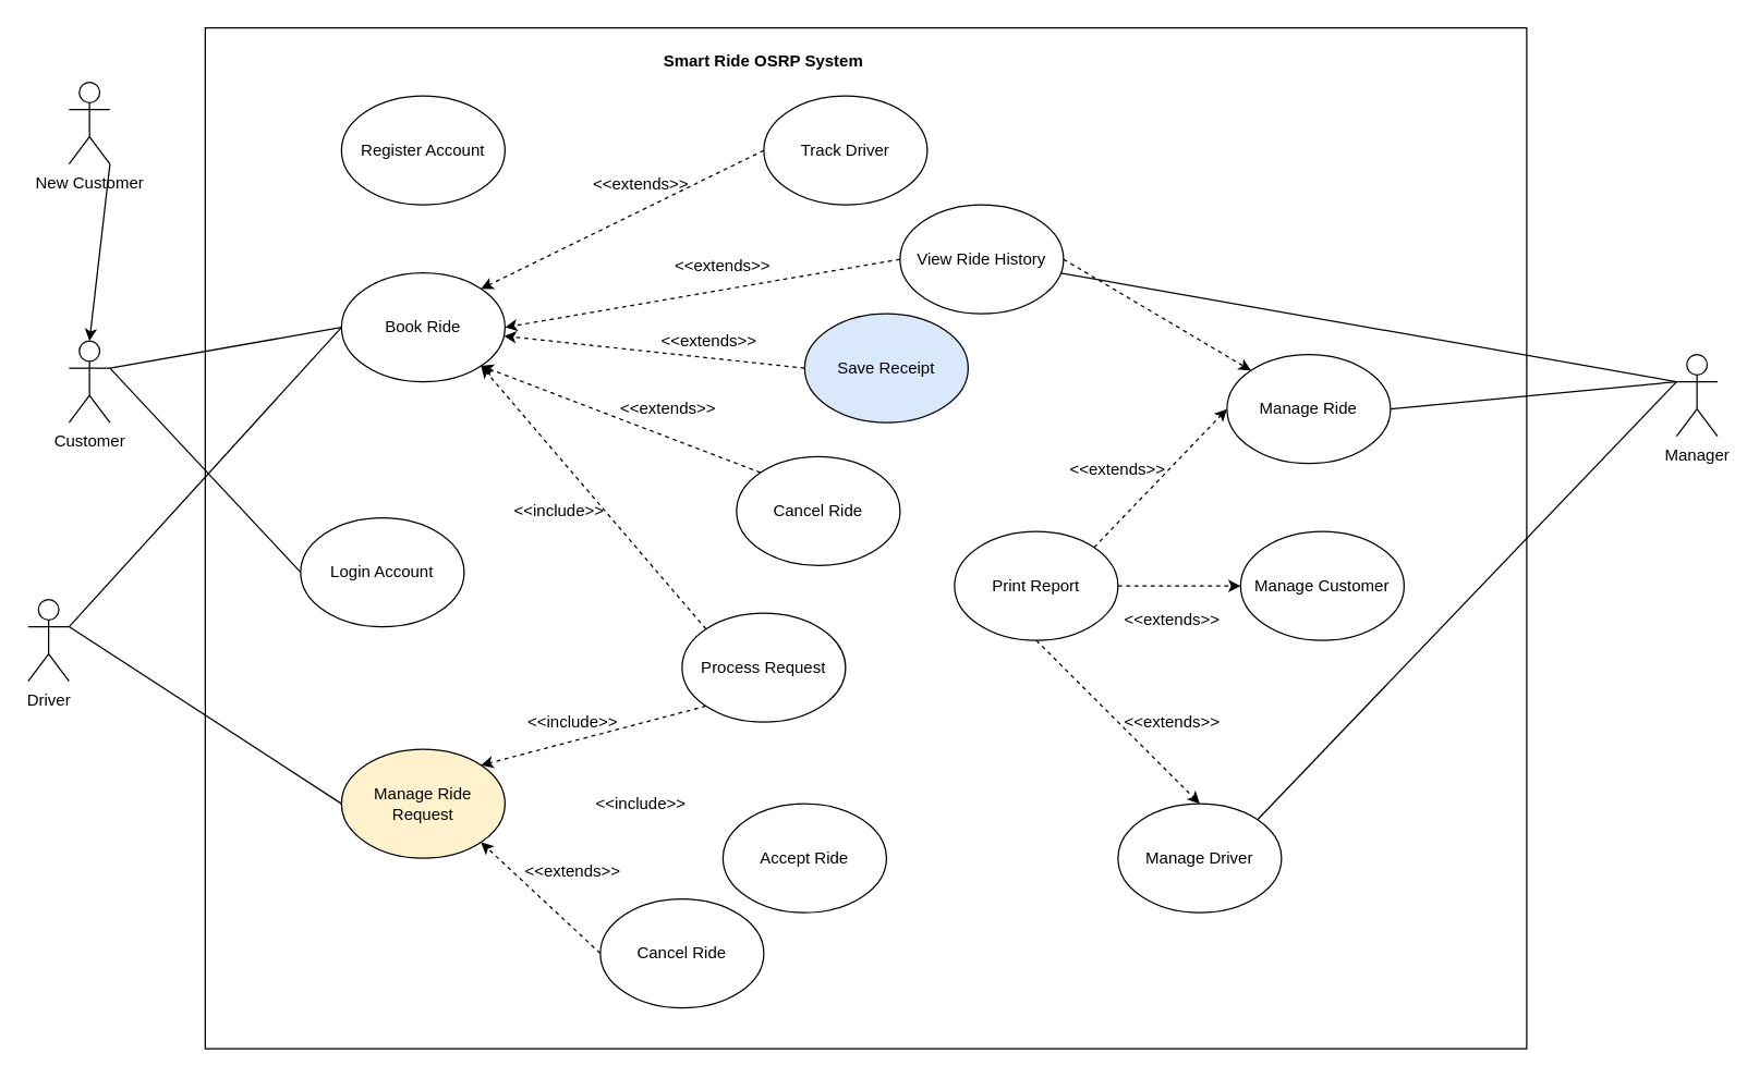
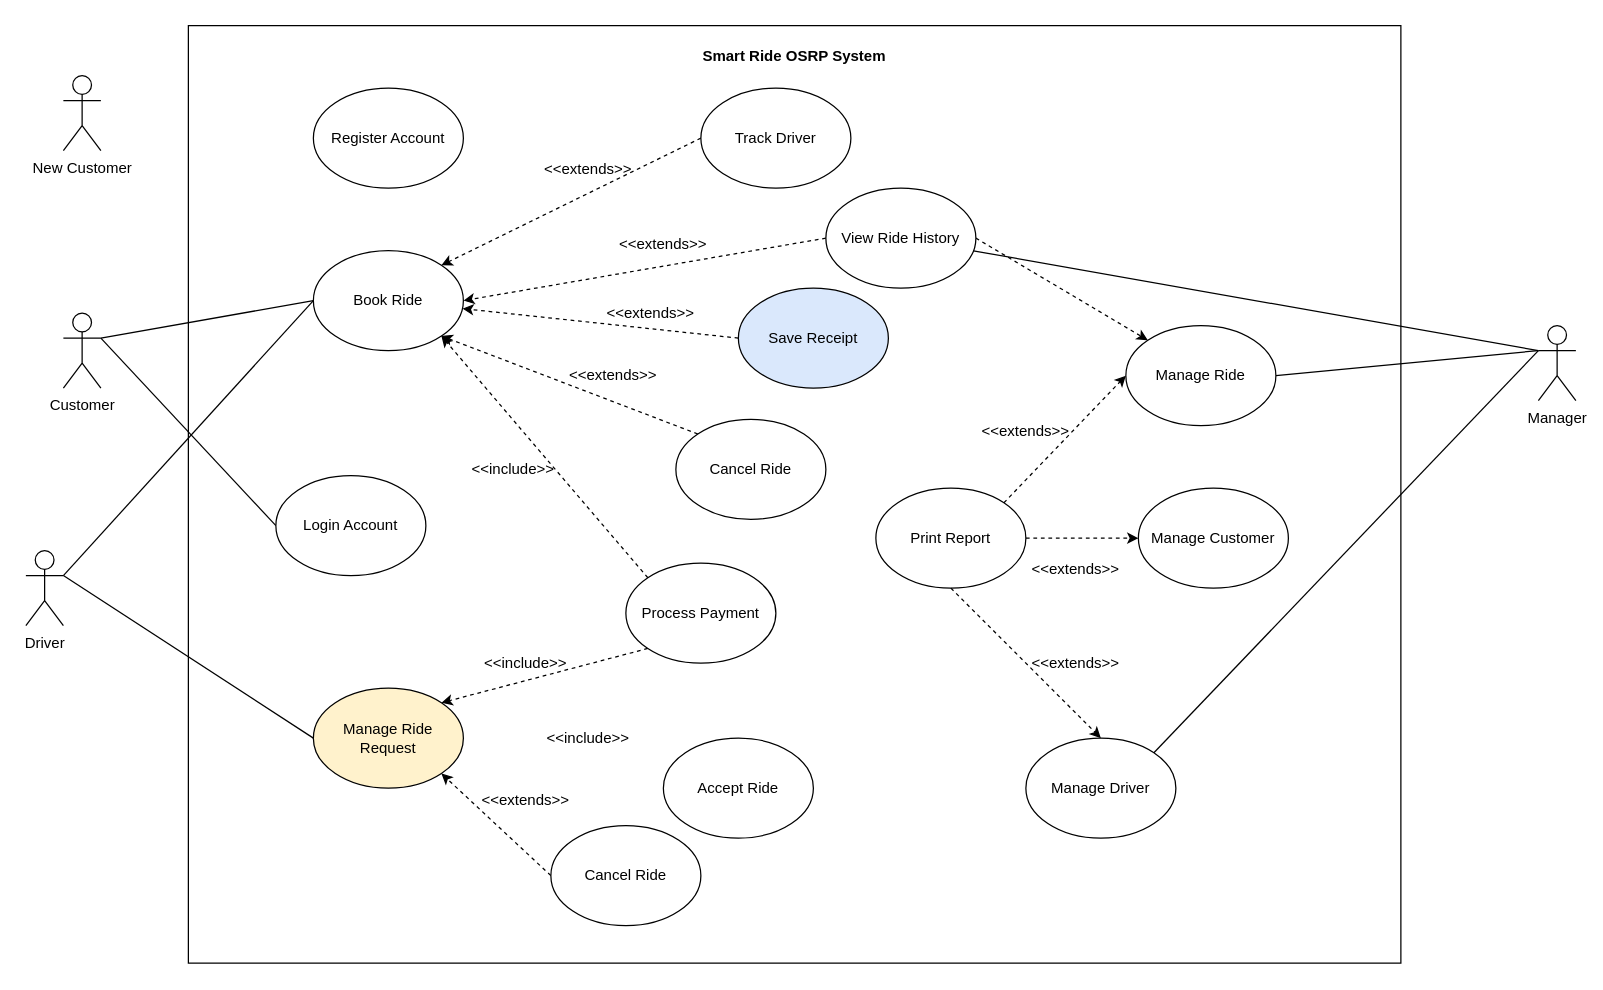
- <mxCell id="49" value="&lt;b&gt;Smart Ride OSRP System&lt;/b&gt;" style="text;html=1;align=center;verticalAlign=middle;whiteSpace=wrap;rounded=0;" parent="1" vertex="1"><mxGeometry x="465" y="30" width="190" height="30" as="geometry" /></mxCell>
+ <mxCell id="49" value="&lt;b&gt;Smart Ride OSRP System&lt;/b&gt;" style="text;html=1;align=center;verticalAlign=middle;whiteSpace=wrap;rounded=0;" parent="1" vertex="1"><mxGeometry x="540" y="30" width="190" height="30" as="geometry" /></mxCell>
- <mxCell id="17" style="rounded=0;orthogonalLoop=1;jettySize=auto;html=1;exitX=1;exitY=1;exitDx=0;exitDy=0;exitPerimeter=0;entryX=0.5;entryY=0;entryDx=0;entryDy=0;entryPerimeter=0;" parent="1" source="18" target="12" edge="1"><mxGeometry relative="1" as="geometry" /></mxCell>
- <mxCell id="21" value="Process Request" style="ellipse;whiteSpace=wrap;html=1;" parent="1" vertex="1"><mxGeometry x="500" y="450" width="120" height="80" as="geometry" /></mxCell>
+ <mxCell id="21" value="Process Payment" style="ellipse;whiteSpace=wrap;html=1;" parent="1" vertex="1"><mxGeometry x="500" y="450" width="120" height="80" as="geometry" /></mxCell>
